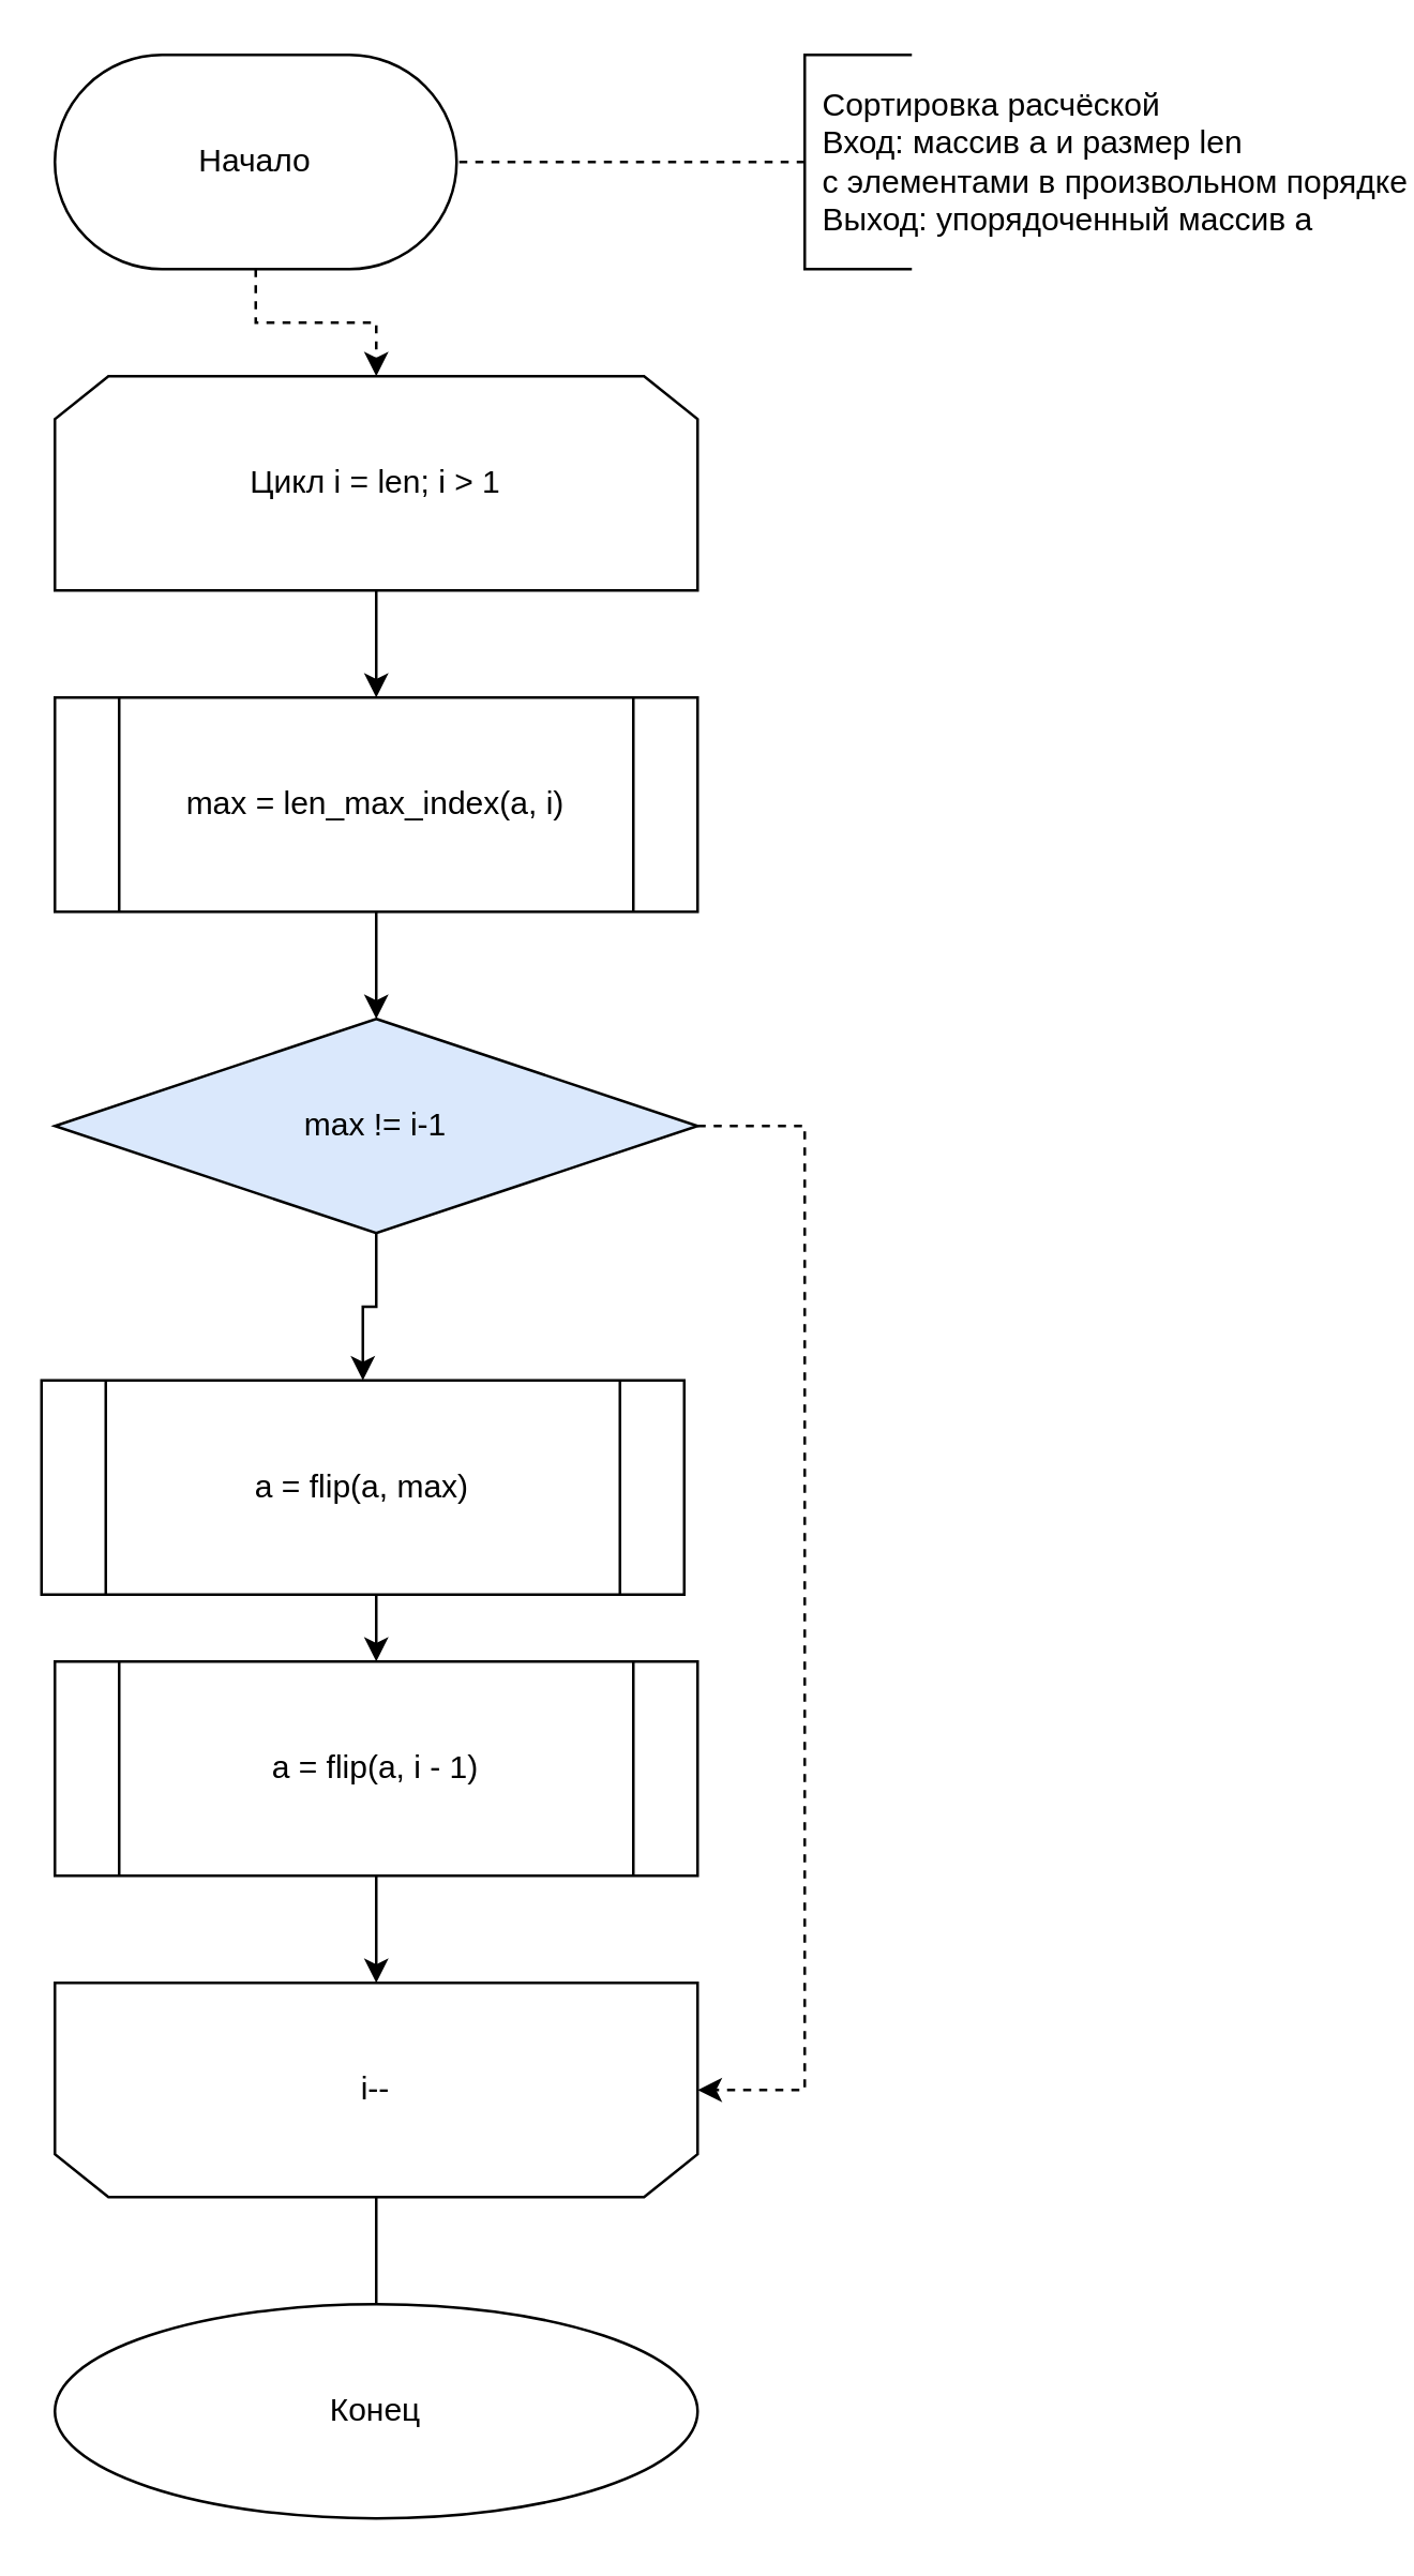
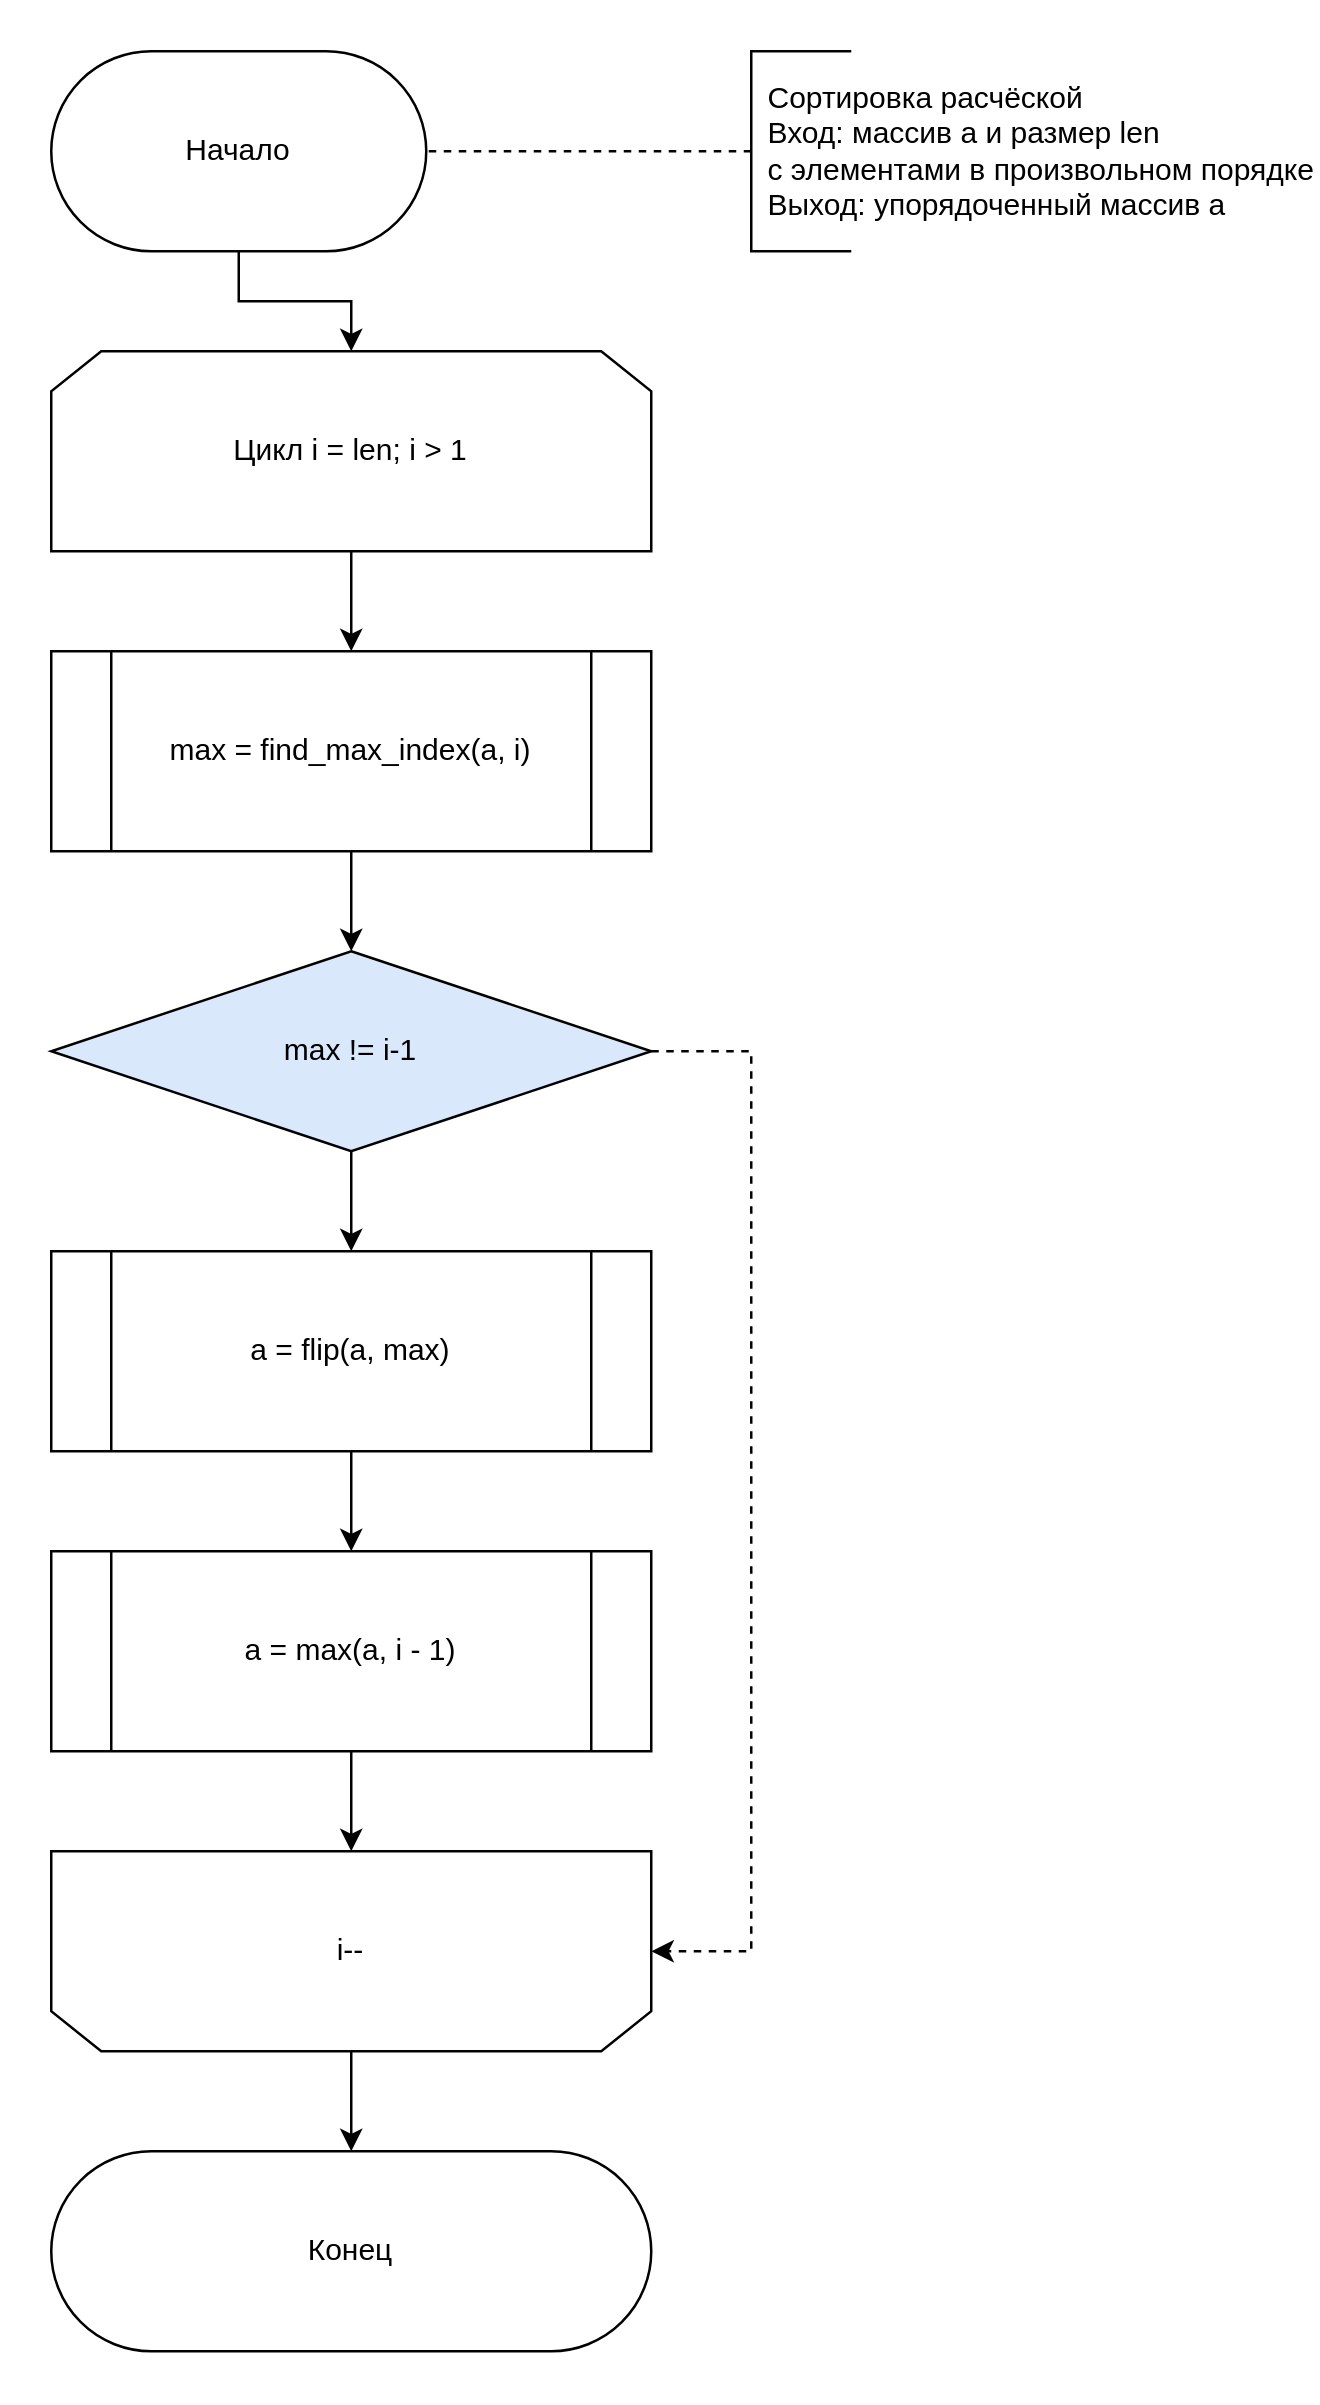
- <mxCell id="2" style="edgeStyle=orthogonalEdgeStyle;rounded=0;orthogonalLoop=1;jettySize=auto;html=1;exitX=0.5;exitY=1;exitDx=0;exitDy=0;entryX=0.5;entryY=0;entryDx=0;entryDy=0;strokeColor=default;endArrow=classic;endFill=1;dashed=1;" edge="1" parent="1" source="3" target="7"><mxGeometry relative="1" as="geometry" /></mxCell>
+ <mxCell id="2" style="edgeStyle=orthogonalEdgeStyle;rounded=0;orthogonalLoop=1;jettySize=auto;html=1;exitX=0.5;exitY=1;exitDx=0;exitDy=0;entryX=0.5;entryY=0;entryDx=0;entryDy=0;strokeColor=default;endArrow=classic;endFill=1;" edge="1" parent="1" source="3" target="7"><mxGeometry relative="1" as="geometry" /></mxCell>
- <mxCell id="9" value="max = len_max_index(a, i)" style="shape=process;whiteSpace=wrap;html=1;backgroundOutline=1;rounded=0;shadow=0;strokeWidth=1;" vertex="1" parent="1"><mxGeometry x="20" y="260" width="240" height="80" as="geometry" /></mxCell>
+ <mxCell id="9" value="max = find_max_index(a, i)" style="shape=process;whiteSpace=wrap;html=1;backgroundOutline=1;rounded=0;shadow=0;strokeWidth=1;" vertex="1" parent="1"><mxGeometry x="20" y="260" width="240" height="80" as="geometry" /></mxCell>
- <mxCell id="14" value="a = flip(a, max)" style="shape=process;whiteSpace=wrap;html=1;backgroundOutline=1;rounded=0;shadow=0;strokeWidth=1;" vertex="1" parent="1"><mxGeometry x="15" y="515" width="240" height="80" as="geometry" /></mxCell>
+ <mxCell id="14" value="a = flip(a, max)" style="shape=process;whiteSpace=wrap;html=1;backgroundOutline=1;rounded=0;shadow=0;strokeWidth=1;" vertex="1" parent="1"><mxGeometry x="20" y="500" width="240" height="80" as="geometry" /></mxCell>
- <mxCell id="16" value="a = flip(a, i - 1)" style="shape=process;whiteSpace=wrap;html=1;backgroundOutline=1;rounded=0;shadow=0;strokeWidth=1;" vertex="1" parent="1"><mxGeometry x="20" y="620" width="240" height="80" as="geometry" /></mxCell>
+ <mxCell id="16" value="a = max(a, i - 1)" style="shape=process;whiteSpace=wrap;html=1;backgroundOutline=1;rounded=0;shadow=0;strokeWidth=1;" vertex="1" parent="1"><mxGeometry x="20" y="620" width="240" height="80" as="geometry" /></mxCell>
- <mxCell id="17" style="edgeStyle=orthogonalEdgeStyle;rounded=0;orthogonalLoop=1;jettySize=auto;html=1;exitX=0.5;exitY=0;exitDx=0;exitDy=0;strokeColor=default;endArrow=none;endFill=1;" edge="1" parent="1" source="18" target="19"><mxGeometry relative="1" as="geometry" /></mxCell>
+ <mxCell id="17" style="edgeStyle=orthogonalEdgeStyle;rounded=0;orthogonalLoop=1;jettySize=auto;html=1;exitX=0.5;exitY=0;exitDx=0;exitDy=0;strokeColor=default;endArrow=classic;endFill=1;" edge="1" parent="1" source="18" target="19"><mxGeometry relative="1" as="geometry" /></mxCell>
- <mxCell id="19" value="Конец" style="ellipse;whiteSpace=wrap;html=1;shadow=0;arcSize=50;" vertex="1" parent="1"><mxGeometry x="20" y="860" width="240" height="80" as="geometry" /></mxCell>
+ <mxCell id="19" value="Конец" style="rounded=1;whiteSpace=wrap;html=1;shadow=0;arcSize=50;" vertex="1" parent="1"><mxGeometry x="20" y="860" width="240" height="80" as="geometry" /></mxCell>
